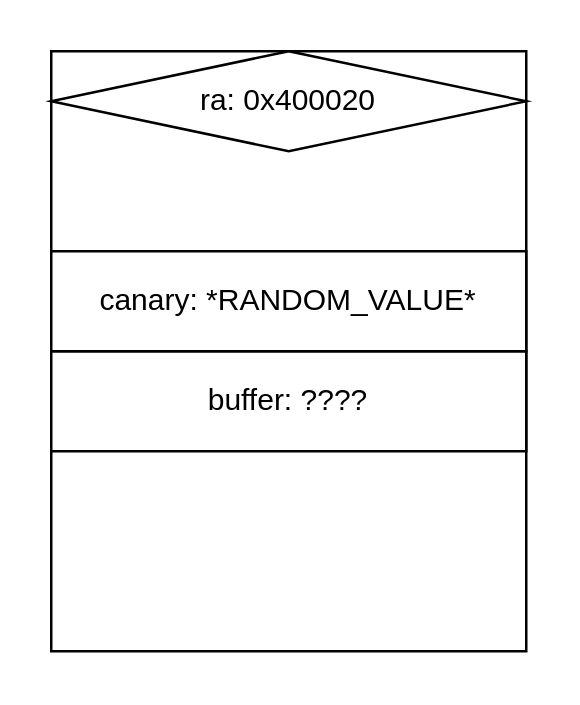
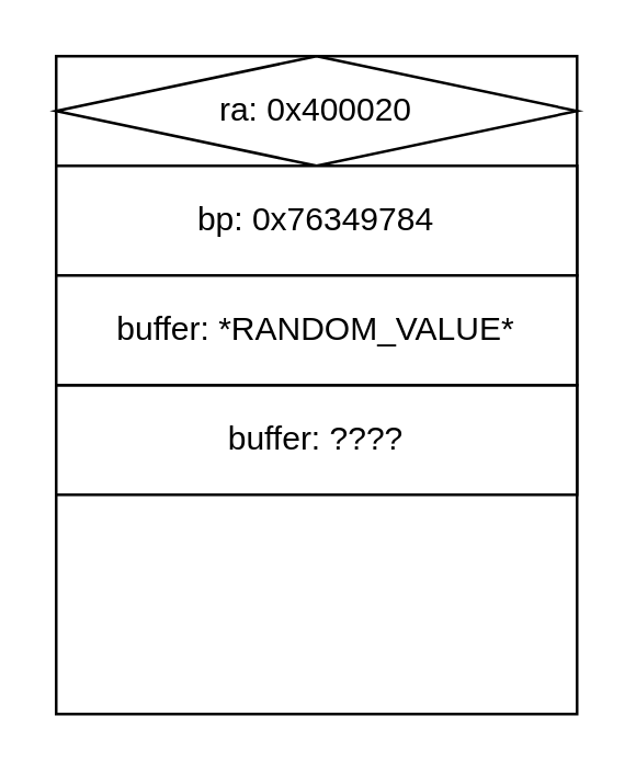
+ <mxCell id="4" value="bp: 0x76349784" style="rounded=0;whiteSpace=wrap;html=1;" parent="1" vertex="1"><mxGeometry x="20" y="60" width="190" height="40" as="geometry" /></mxCell>
- <mxCell id="6" value="canary: *RANDOM_VALUE*" style="rounded=0;whiteSpace=wrap;html=1;" vertex="1" parent="1"><mxGeometry x="20" y="100" width="190" height="40" as="geometry" /></mxCell>
+ <mxCell id="6" value="buffer: *RANDOM_VALUE*" style="rounded=0;whiteSpace=wrap;html=1;" vertex="1" parent="1"><mxGeometry x="20" y="100" width="190" height="40" as="geometry" /></mxCell>
